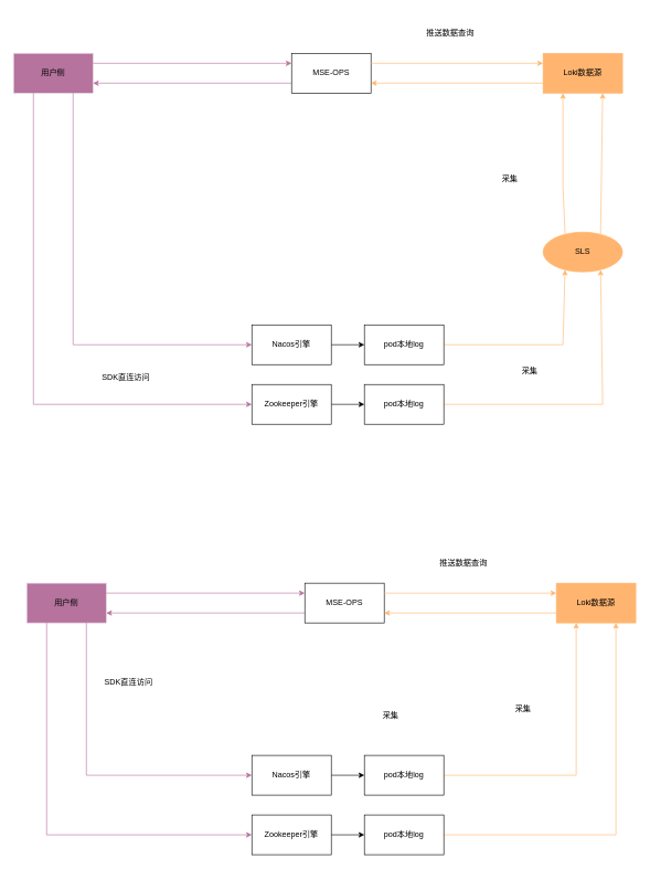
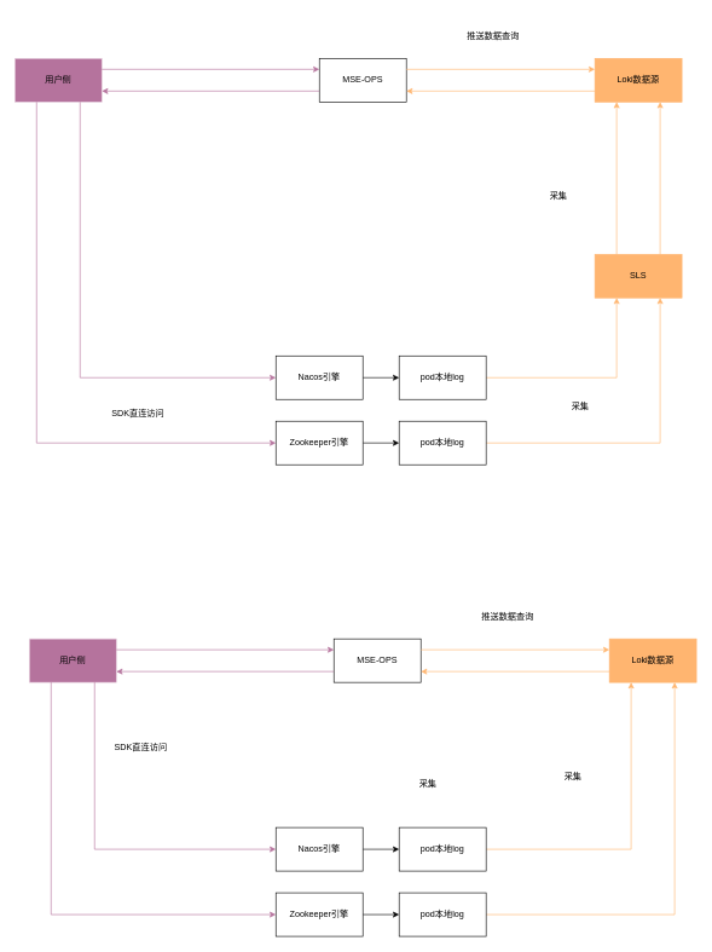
- <mxCell id="12" value="SLS" style="ellipse;whiteSpace=wrap;html=1;strokeColor=#FFB570;fillColor=#FFB570;" parent="1" vertex="1"><mxGeometry x="820" y="350" width="120" height="60" as="geometry" /></mxCell>
+ <mxCell id="12" value="SLS" style="rounded=0;whiteSpace=wrap;html=1;strokeColor=#FFB570;fillColor=#FFB570;" parent="1" vertex="1"><mxGeometry x="820" y="350" width="120" height="60" as="geometry" /></mxCell>
